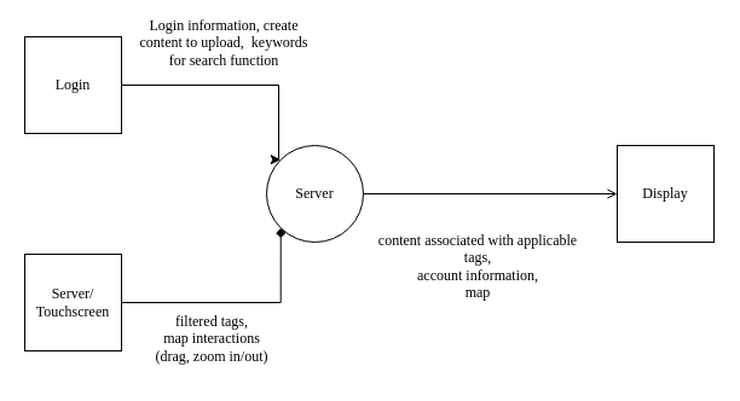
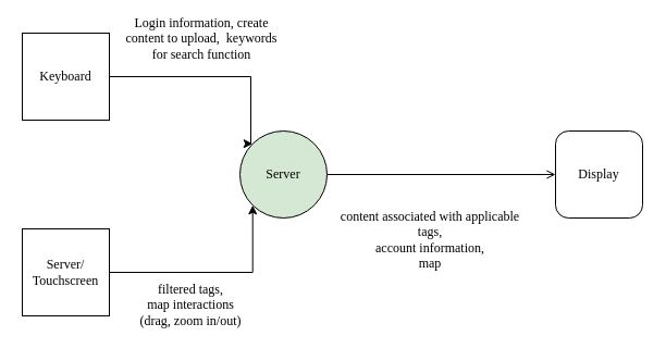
- <mxCell id="3" value="&lt;font face=&quot;Times New Roman&quot;&gt;Login&lt;/font&gt;" style="whiteSpace=wrap;html=1;aspect=fixed;" vertex="1" parent="1"><mxGeometry x="20" y="30" width="80" height="80" as="geometry" /></mxCell>
+ <mxCell id="3" value="&lt;font face=&quot;Times New Roman&quot;&gt;Keyboard&lt;/font&gt;" style="whiteSpace=wrap;html=1;aspect=fixed;" vertex="1" parent="1"><mxGeometry x="20" y="30" width="80" height="80" as="geometry" /></mxCell>
- <mxCell id="8" value="&lt;font face=&quot;Times New Roman&quot;&gt;Server&lt;/font&gt;" style="ellipse;whiteSpace=wrap;html=1;aspect=fixed;" vertex="1" parent="1"><mxGeometry x="220" y="120" width="80" height="80" as="geometry" /></mxCell>
+ <mxCell id="8" value="&lt;font face=&quot;Times New Roman&quot;&gt;Server&lt;/font&gt;" style="ellipse;whiteSpace=wrap;html=1;aspect=fixed;fillColor=#d5e8d4;" vertex="1" parent="1"><mxGeometry x="220" y="120" width="80" height="80" as="geometry" /></mxCell>
- <mxCell id="6" value="&lt;font face=&quot;Times New Roman&quot;&gt;Display&lt;/font&gt;" style="whiteSpace=wrap;html=1;aspect=fixed;" vertex="1" parent="1"><mxGeometry x="510" y="120" width="80" height="80" as="geometry" /></mxCell>
+ <mxCell id="6" value="&lt;font face=&quot;Times New Roman&quot;&gt;Display&lt;/font&gt;" style="whiteSpace=wrap;html=1;aspect=fixed;rounded=1;" vertex="1" parent="1"><mxGeometry x="510" y="120" width="80" height="80" as="geometry" /></mxCell>
- <mxCell id="4" style="edgeStyle=orthogonalEdgeStyle;rounded=0;orthogonalLoop=1;jettySize=auto;html=1;exitX=1;exitY=0.5;exitDx=0;exitDy=0;entryX=0;entryY=1;entryDx=0;entryDy=0;endArrow=diamond;" edge="1" parent="1" source="5" target="8"><mxGeometry relative="1" as="geometry"><mxPoint x="220" y="160" as="targetPoint" /></mxGeometry></mxCell>
+ <mxCell id="4" style="edgeStyle=orthogonalEdgeStyle;rounded=0;orthogonalLoop=1;jettySize=auto;html=1;exitX=1;exitY=0.5;exitDx=0;exitDy=0;entryX=0;entryY=1;entryDx=0;entryDy=0;" edge="1" parent="1" source="5" target="8"><mxGeometry relative="1" as="geometry"><mxPoint x="220" y="160" as="targetPoint" /></mxGeometry></mxCell>
